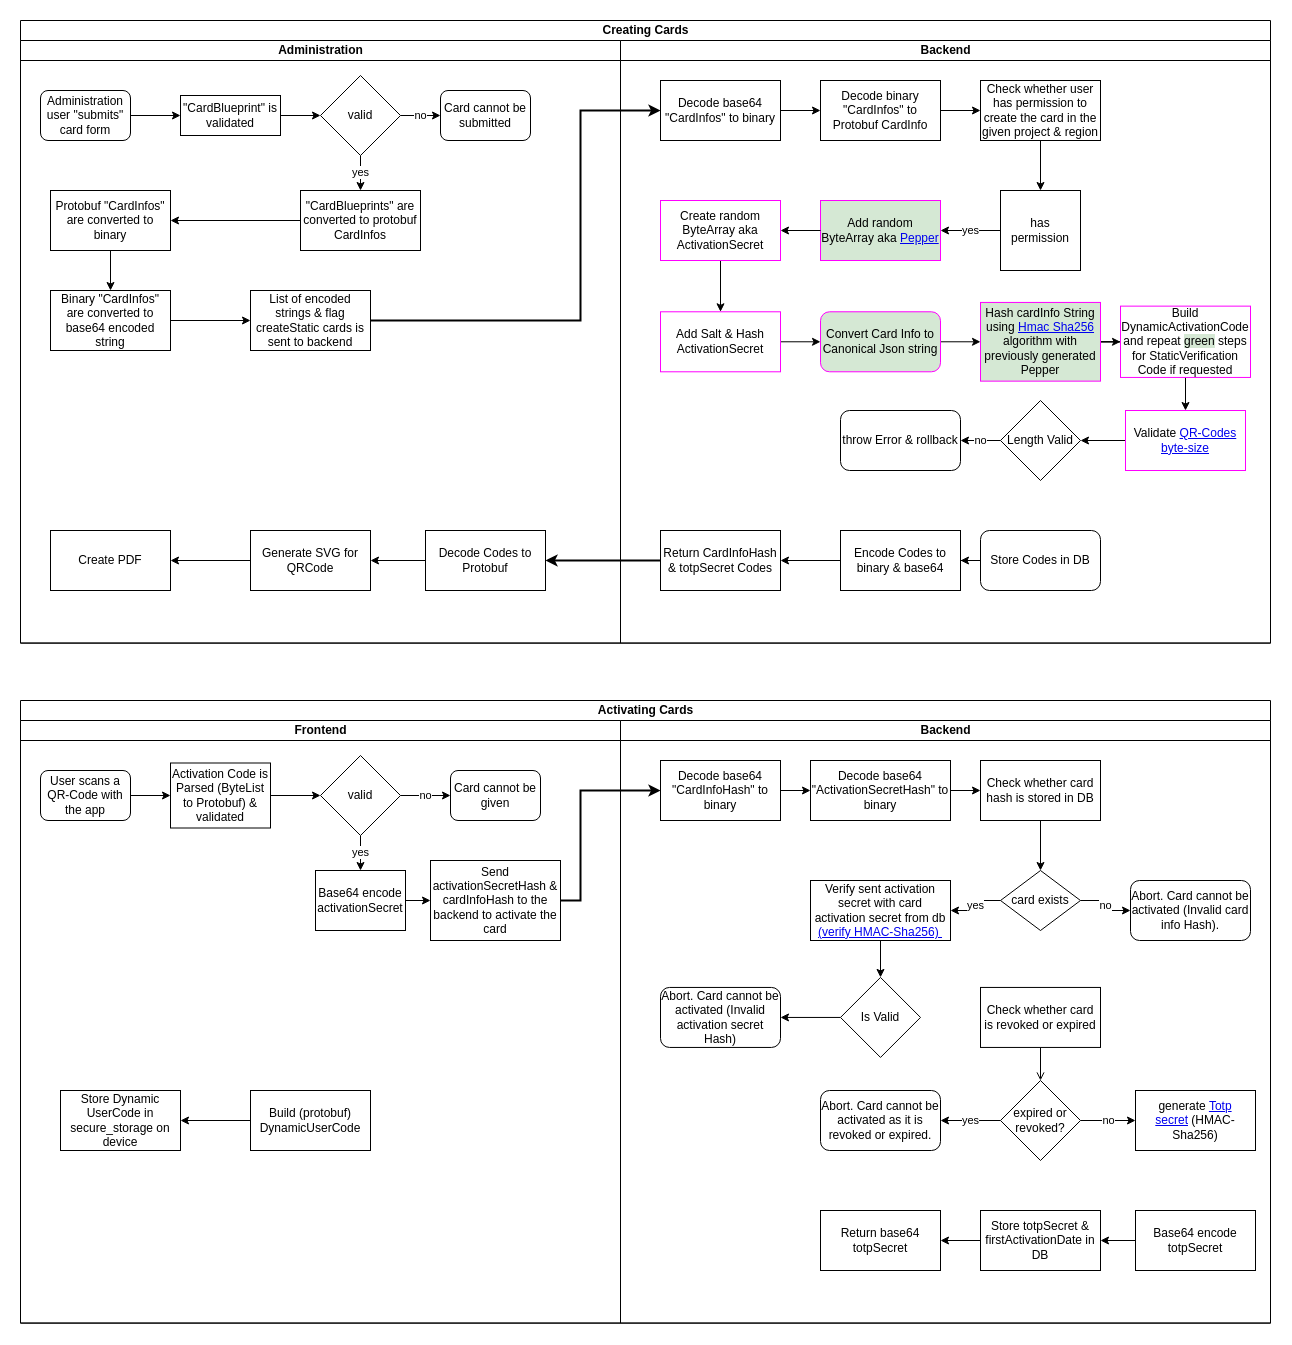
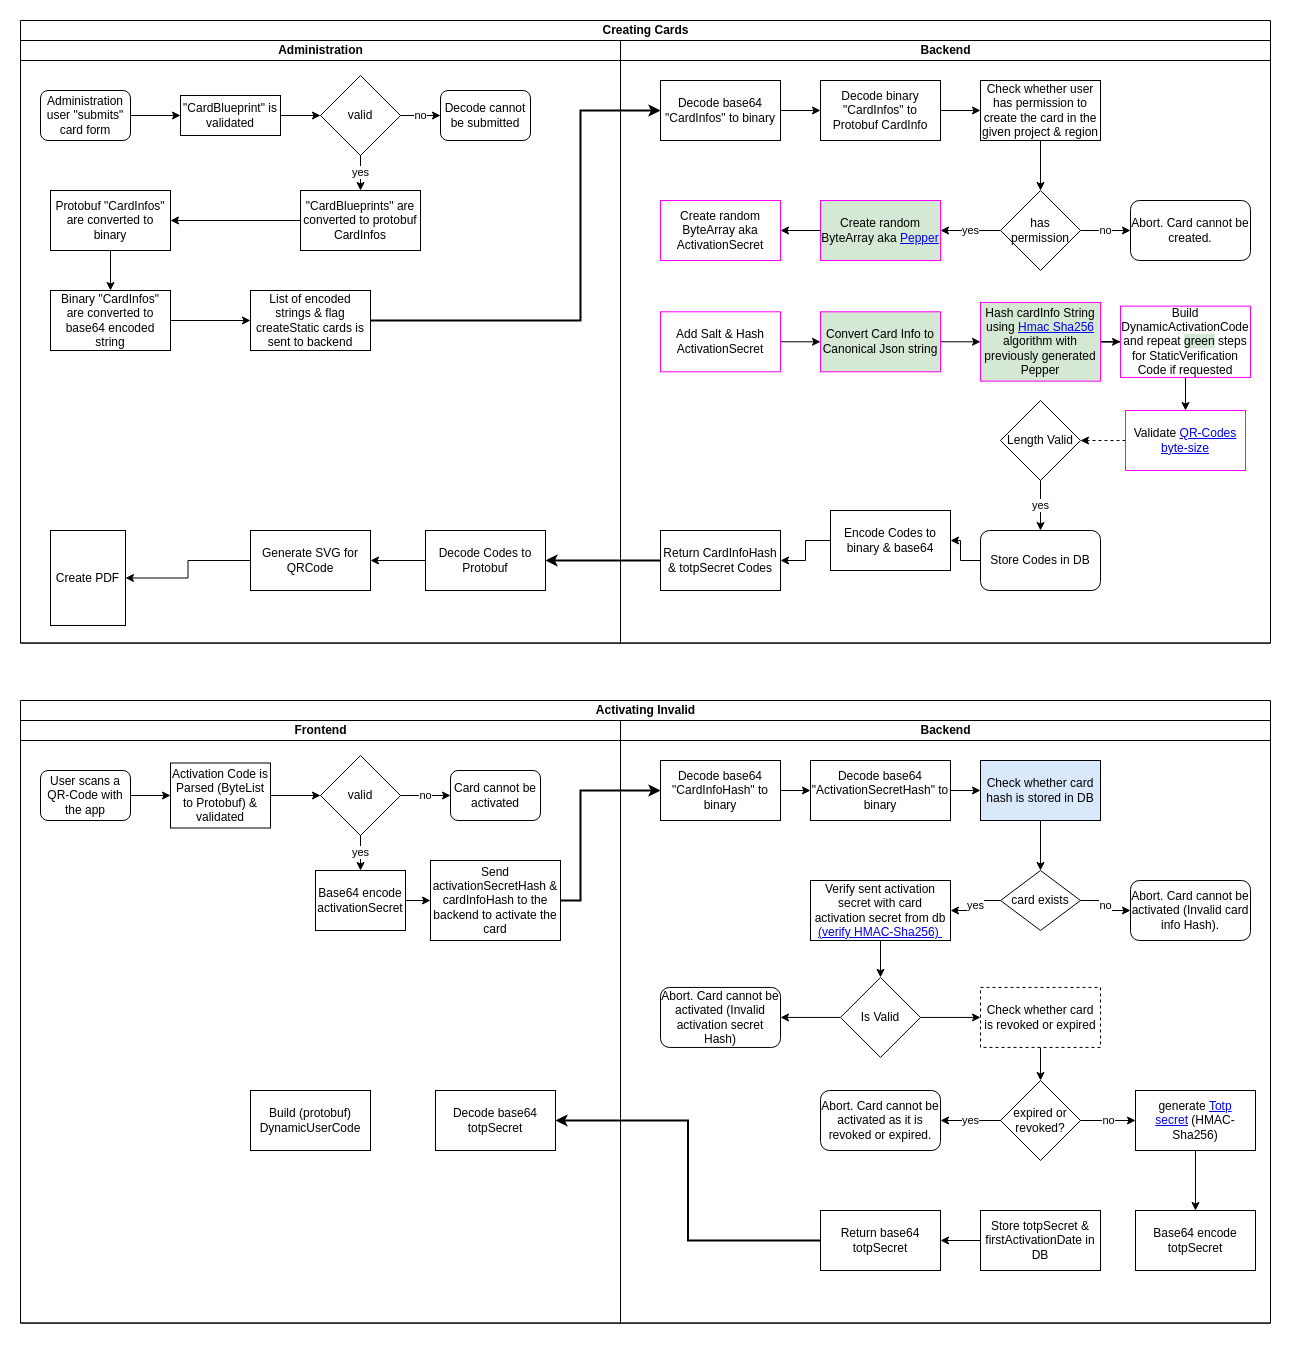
- <mxCell id="11" value="Card cannot be submitted" style="rounded=1;whiteSpace=wrap;html=1;" parent="3" vertex="1"><mxGeometry x="420" y="50" width="90" height="50" as="geometry" /></mxCell>
+ <mxCell id="11" value="Decode cannot be submitted" style="rounded=1;whiteSpace=wrap;html=1;" parent="3" vertex="1"><mxGeometry x="420" y="50" width="90" height="50" as="geometry" /></mxCell>
- <mxCell id="33" value="Add random ByteArray aka&amp;nbsp;&lt;a href=&quot;https://security.stackexchange.com/questions/3272/password-hashing-add-salt-pepper-or-is-salt-enough&quot;&gt;Pepper&lt;/a&gt;" style="rounded=0;whiteSpace=wrap;html=1;fillColor=#d5e8d4;strokeColor=#FF00FF;" parent="24" vertex="1"><mxGeometry x="200" y="160" width="120" height="60" as="geometry" /></mxCell>
+ <mxCell id="33" value="Create random ByteArray aka&amp;nbsp;&lt;a href=&quot;https://security.stackexchange.com/questions/3272/password-hashing-add-salt-pepper-or-is-salt-enough&quot;&gt;Pepper&lt;/a&gt;" style="rounded=0;whiteSpace=wrap;html=1;fillColor=#d5e8d4;strokeColor=#FF00FF;" parent="24" vertex="1"><mxGeometry x="200" y="160" width="120" height="60" as="geometry" /></mxCell>
- <mxCell id="30" value="has permission" style="whiteSpace=wrap;html=1;rounded=0;" parent="24" vertex="1"><mxGeometry x="380" y="150" width="80" height="80" as="geometry" /></mxCell>
+ <mxCell id="30" value="has permission" style="rhombus;whiteSpace=wrap;html=1;rounded=0;" parent="24" vertex="1"><mxGeometry x="380" y="150" width="80" height="80" as="geometry" /></mxCell>
+ <mxCell id="29" value="no" style="edgeStyle=orthogonalEdgeStyle;rounded=0;orthogonalLoop=1;jettySize=auto;html=1;entryX=0;entryY=0.5;entryDx=0;entryDy=0;" parent="24" source="30" target="38" edge="1"><mxGeometry relative="1" as="geometry" /></mxCell>
+ <mxCell id="38" value="Abort. Card cannot be created." style="rounded=1;whiteSpace=wrap;html=1;" parent="24" vertex="1"><mxGeometry x="510" y="160" width="120" height="60" as="geometry" /></mxCell>
- <mxCell id="35" value="" style="edgeStyle=orthogonalEdgeStyle;rounded=0;orthogonalLoop=1;jettySize=auto;html=1;" parent="24" source="36" target="40" edge="1"><mxGeometry relative="1" as="geometry" /></mxCell>
- <mxCell id="54" value="Convert Card Info to Canonical Json string" style="whiteSpace=wrap;html=1;fillColor=#d5e8d4;strokeColor=#FF00FF;rounded=1;" parent="24" vertex="1"><mxGeometry x="200" y="271.29" width="120" height="60" as="geometry" /></mxCell>
+ <mxCell id="54" value="Convert Card Info to Canonical Json string" style="whiteSpace=wrap;html=1;rounded=0;fillColor=#d5e8d4;strokeColor=#FF00FF;" parent="24" vertex="1"><mxGeometry x="200" y="271.29" width="120" height="60" as="geometry" /></mxCell>
- <mxCell id="50" value="throw Error &amp;amp; rollback" style="rounded=1;whiteSpace=wrap;html=1;" parent="24" vertex="1"><mxGeometry x="220" y="370" width="120" height="60" as="geometry" /></mxCell>
- <mxCell id="47" value="no" style="edgeStyle=orthogonalEdgeStyle;rounded=0;orthogonalLoop=1;jettySize=auto;html=1;entryX=1;entryY=0.5;entryDx=0;entryDy=0;" parent="24" source="49" target="50" edge="1"><mxGeometry relative="1" as="geometry" /></mxCell>
- <mxCell id="45" value="" style="edgeStyle=orthogonalEdgeStyle;rounded=0;orthogonalLoop=1;jettySize=auto;html=1;" parent="24" source="46" target="49" edge="1"><mxGeometry relative="1" as="geometry" /></mxCell>
+ <mxCell id="45" value="" style="edgeStyle=orthogonalEdgeStyle;rounded=0;orthogonalLoop=1;jettySize=auto;html=1;dashed=1;" parent="24" source="46" target="49" edge="1"><mxGeometry relative="1" as="geometry" /></mxCell>
+ <mxCell id="48" value="yes" style="edgeStyle=orthogonalEdgeStyle;rounded=0;orthogonalLoop=1;jettySize=auto;html=1;" parent="24" source="49" target="52" edge="1"><mxGeometry relative="1" as="geometry" /></mxCell>
- <mxCell id="23" value="Create PDF" style="whiteSpace=wrap;html=1;rounded=0;" parent="3" vertex="1"><mxGeometry x="30" y="490" width="120" height="60" as="geometry" /></mxCell>
+ <mxCell id="23" value="Create PDF" style="whiteSpace=wrap;html=1;rounded=0;" parent="3" vertex="1"><mxGeometry x="30" y="490" width="75" height="95" as="geometry" /></mxCell>
- <mxCell id="56" value="Encode Codes to binary &amp;amp; base64" style="rounded=0;whiteSpace=wrap;html=1;" parent="24" vertex="1"><mxGeometry x="220" y="490" width="120" height="60" as="geometry" /></mxCell>
+ <mxCell id="56" value="Encode Codes to binary &amp;amp; base64" style="rounded=0;whiteSpace=wrap;html=1;" parent="24" vertex="1"><mxGeometry x="210" y="470" width="120" height="60" as="geometry" /></mxCell>
- <mxCell id="60" value="Activating Cards" style="swimlane;childLayout=stackLayout;resizeParent=1;resizeParentMax=0;startSize=20;html=1;" vertex="1" parent="1"><mxGeometry x="20" y="700" width="1250" height="622.58" as="geometry"><mxRectangle x="150" y="-190" width="130" height="30" as="alternateBounds" /></mxGeometry></mxCell>
+ <mxCell id="60" value="Activating Invalid" style="swimlane;childLayout=stackLayout;resizeParent=1;resizeParentMax=0;startSize=20;html=1;" vertex="1" parent="1"><mxGeometry x="20" y="700" width="1250" height="622.58" as="geometry"><mxRectangle x="150" y="-190" width="130" height="30" as="alternateBounds" /></mxGeometry></mxCell>
- <mxCell id="85" value="Check whether card hash is stored in DB" style="rounded=0;whiteSpace=wrap;html=1;" vertex="1" parent="77"><mxGeometry x="360" y="40" width="120" height="60" as="geometry" /></mxCell>
+ <mxCell id="85" value="Check whether card hash is stored in DB" style="rounded=0;whiteSpace=wrap;html=1;fillColor=#dae8fc;" vertex="1" parent="77"><mxGeometry x="360" y="40" width="120" height="60" as="geometry" /></mxCell>
- <mxCell id="69" value="Card cannot be given" style="rounded=1;whiteSpace=wrap;html=1;" vertex="1" parent="61"><mxGeometry x="430" y="50" width="90" height="50" as="geometry" /></mxCell>
+ <mxCell id="69" value="Card cannot be activated" style="rounded=1;whiteSpace=wrap;html=1;" vertex="1" parent="61"><mxGeometry x="430" y="50" width="90" height="50" as="geometry" /></mxCell>
+ <mxCell id="98" value="" style="edgeStyle=orthogonalEdgeStyle;rounded=0;orthogonalLoop=1;jettySize=auto;html=1;" edge="1" parent="77" source="99" target="102"><mxGeometry relative="1" as="geometry" /></mxCell>
- <mxCell id="102" value="Check whether card is revoked or expired" style="whiteSpace=wrap;html=1;rounded=0;" vertex="1" parent="77"><mxGeometry x="360" y="266.94" width="120" height="60" as="geometry" /></mxCell>
+ <mxCell id="102" value="Check whether card is revoked or expired" style="whiteSpace=wrap;html=1;rounded=0;dashed=1;" vertex="1" parent="77"><mxGeometry x="360" y="266.94" width="120" height="60" as="geometry" /></mxCell>
- <mxCell id="101" value="" style="edgeStyle=orthogonalEdgeStyle;rounded=0;orthogonalLoop=1;jettySize=auto;html=1;endArrow=open;" edge="1" parent="77" source="102" target="92"><mxGeometry relative="1" as="geometry" /></mxCell>
+ <mxCell id="101" value="" style="edgeStyle=orthogonalEdgeStyle;rounded=0;orthogonalLoop=1;jettySize=auto;html=1;" edge="1" parent="77" source="102" target="92"><mxGeometry relative="1" as="geometry" /></mxCell>
- <mxCell id="76" value="Store Dynamic UserCode in secure_storage on device" style="whiteSpace=wrap;html=1;rounded=0;" vertex="1" parent="61"><mxGeometry x="40" y="370" width="120" height="60" as="geometry" /></mxCell>
- <mxCell id="74" value="" style="edgeStyle=orthogonalEdgeStyle;rounded=0;orthogonalLoop=1;jettySize=auto;html=1;" edge="1" parent="61" source="75" target="76"><mxGeometry relative="1" as="geometry" /></mxCell>
+ <mxCell id="73" value="Decode base64 totpSecret" style="rounded=0;whiteSpace=wrap;html=1;" vertex="1" parent="61"><mxGeometry x="415" y="370" width="120" height="60" as="geometry" /></mxCell>
+ <mxCell id="103" value="" style="edgeStyle=orthogonalEdgeStyle;rounded=0;orthogonalLoop=1;jettySize=auto;html=1;" edge="1" parent="77" source="104" target="106"><mxGeometry relative="1" as="geometry" /></mxCell>
+ <mxCell id="108" style="edgeStyle=orthogonalEdgeStyle;rounded=0;orthogonalLoop=1;jettySize=auto;html=1;entryX=1;entryY=0.5;entryDx=0;entryDy=0;strokeWidth=2;" edge="1" parent="60" source="96" target="73"><mxGeometry relative="1" as="geometry" /></mxCell>
- <mxCell id="105" value="" style="edgeStyle=orthogonalEdgeStyle;rounded=0;orthogonalLoop=1;jettySize=auto;html=1;" edge="1" parent="77" source="106" target="95"><mxGeometry relative="1" as="geometry" /></mxCell>
